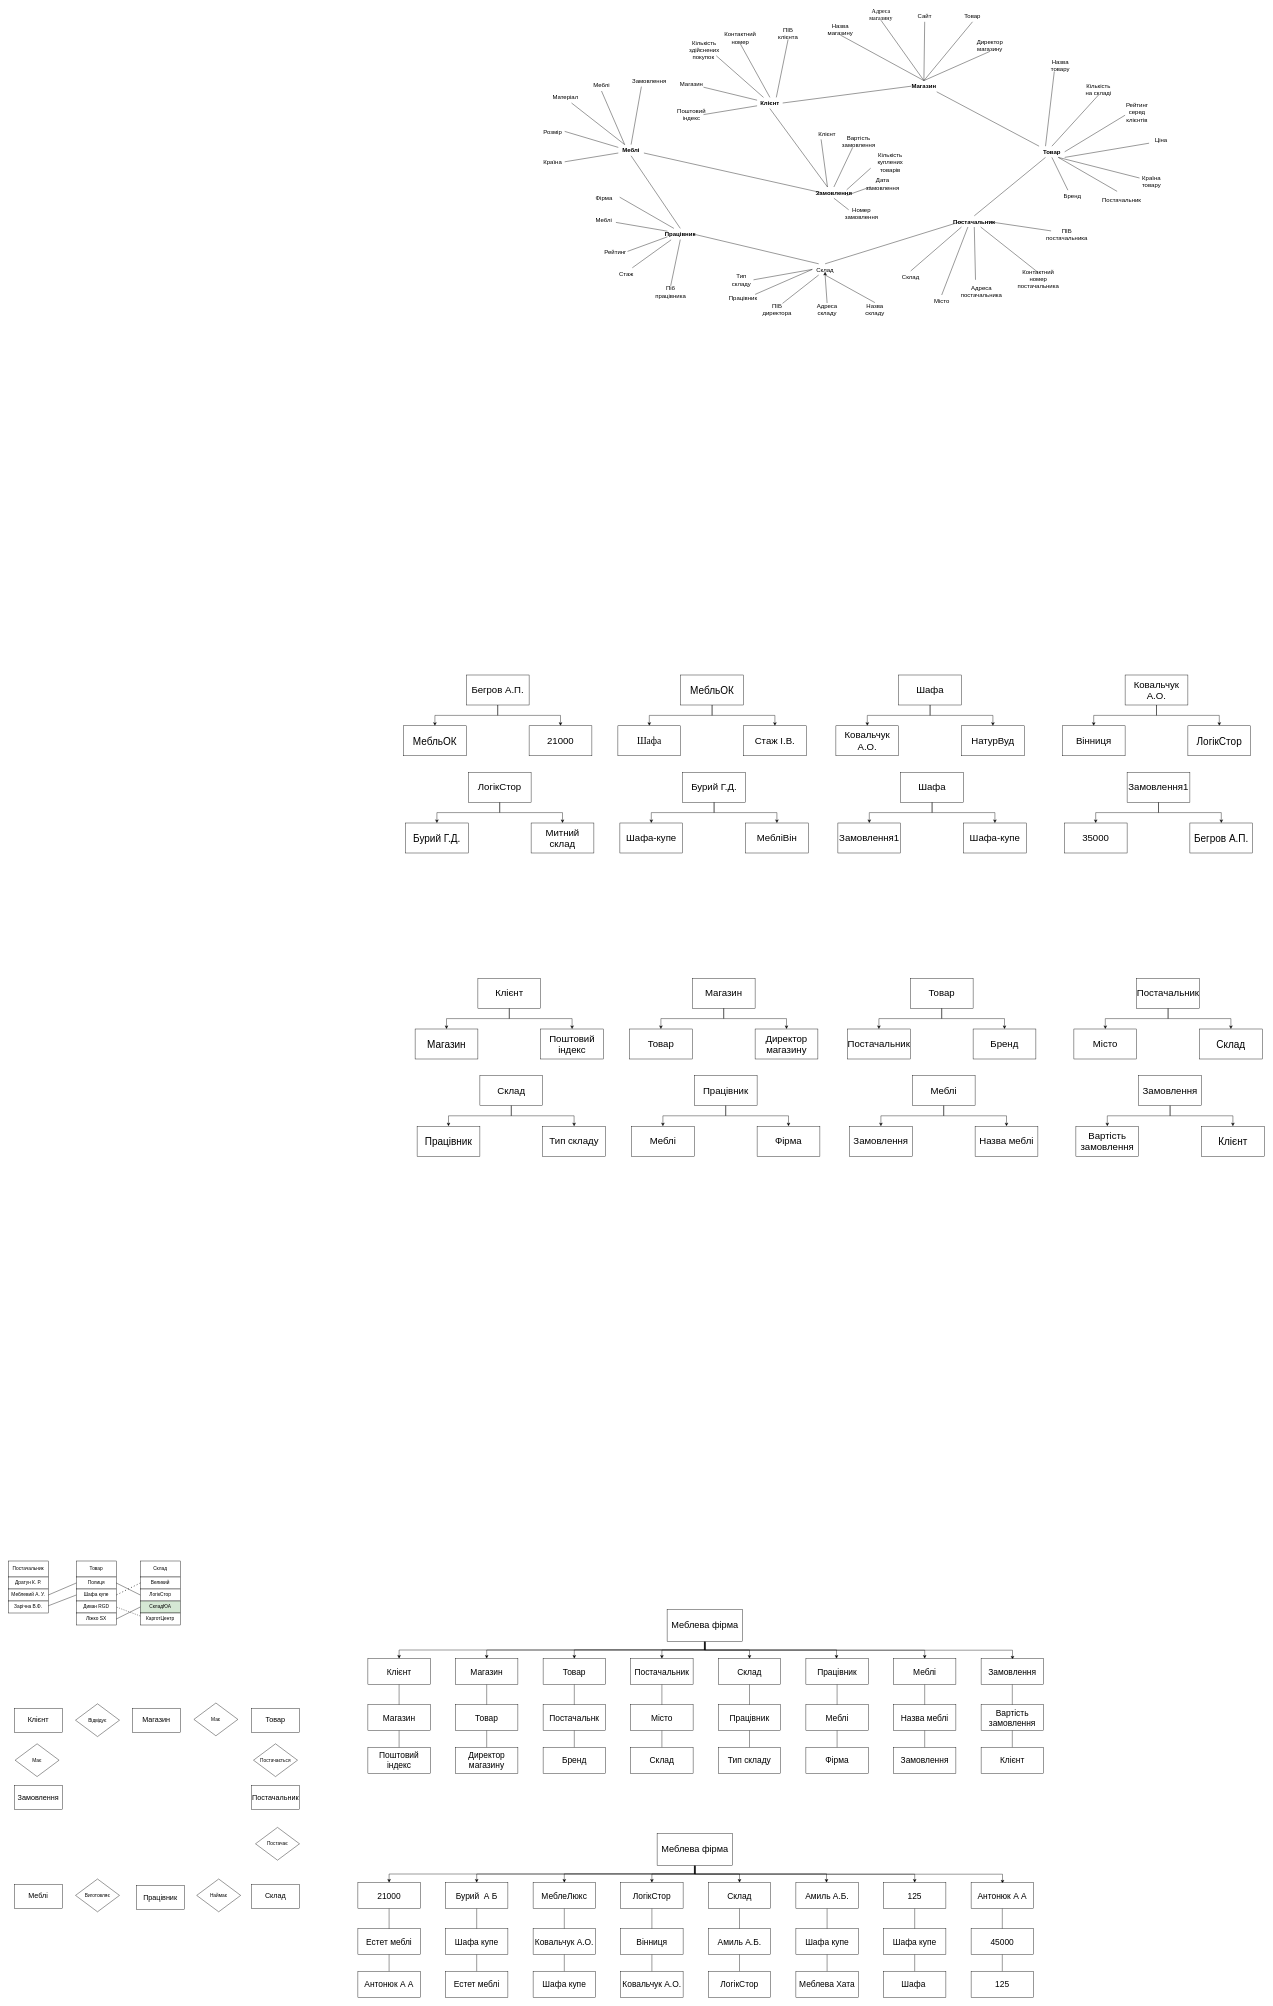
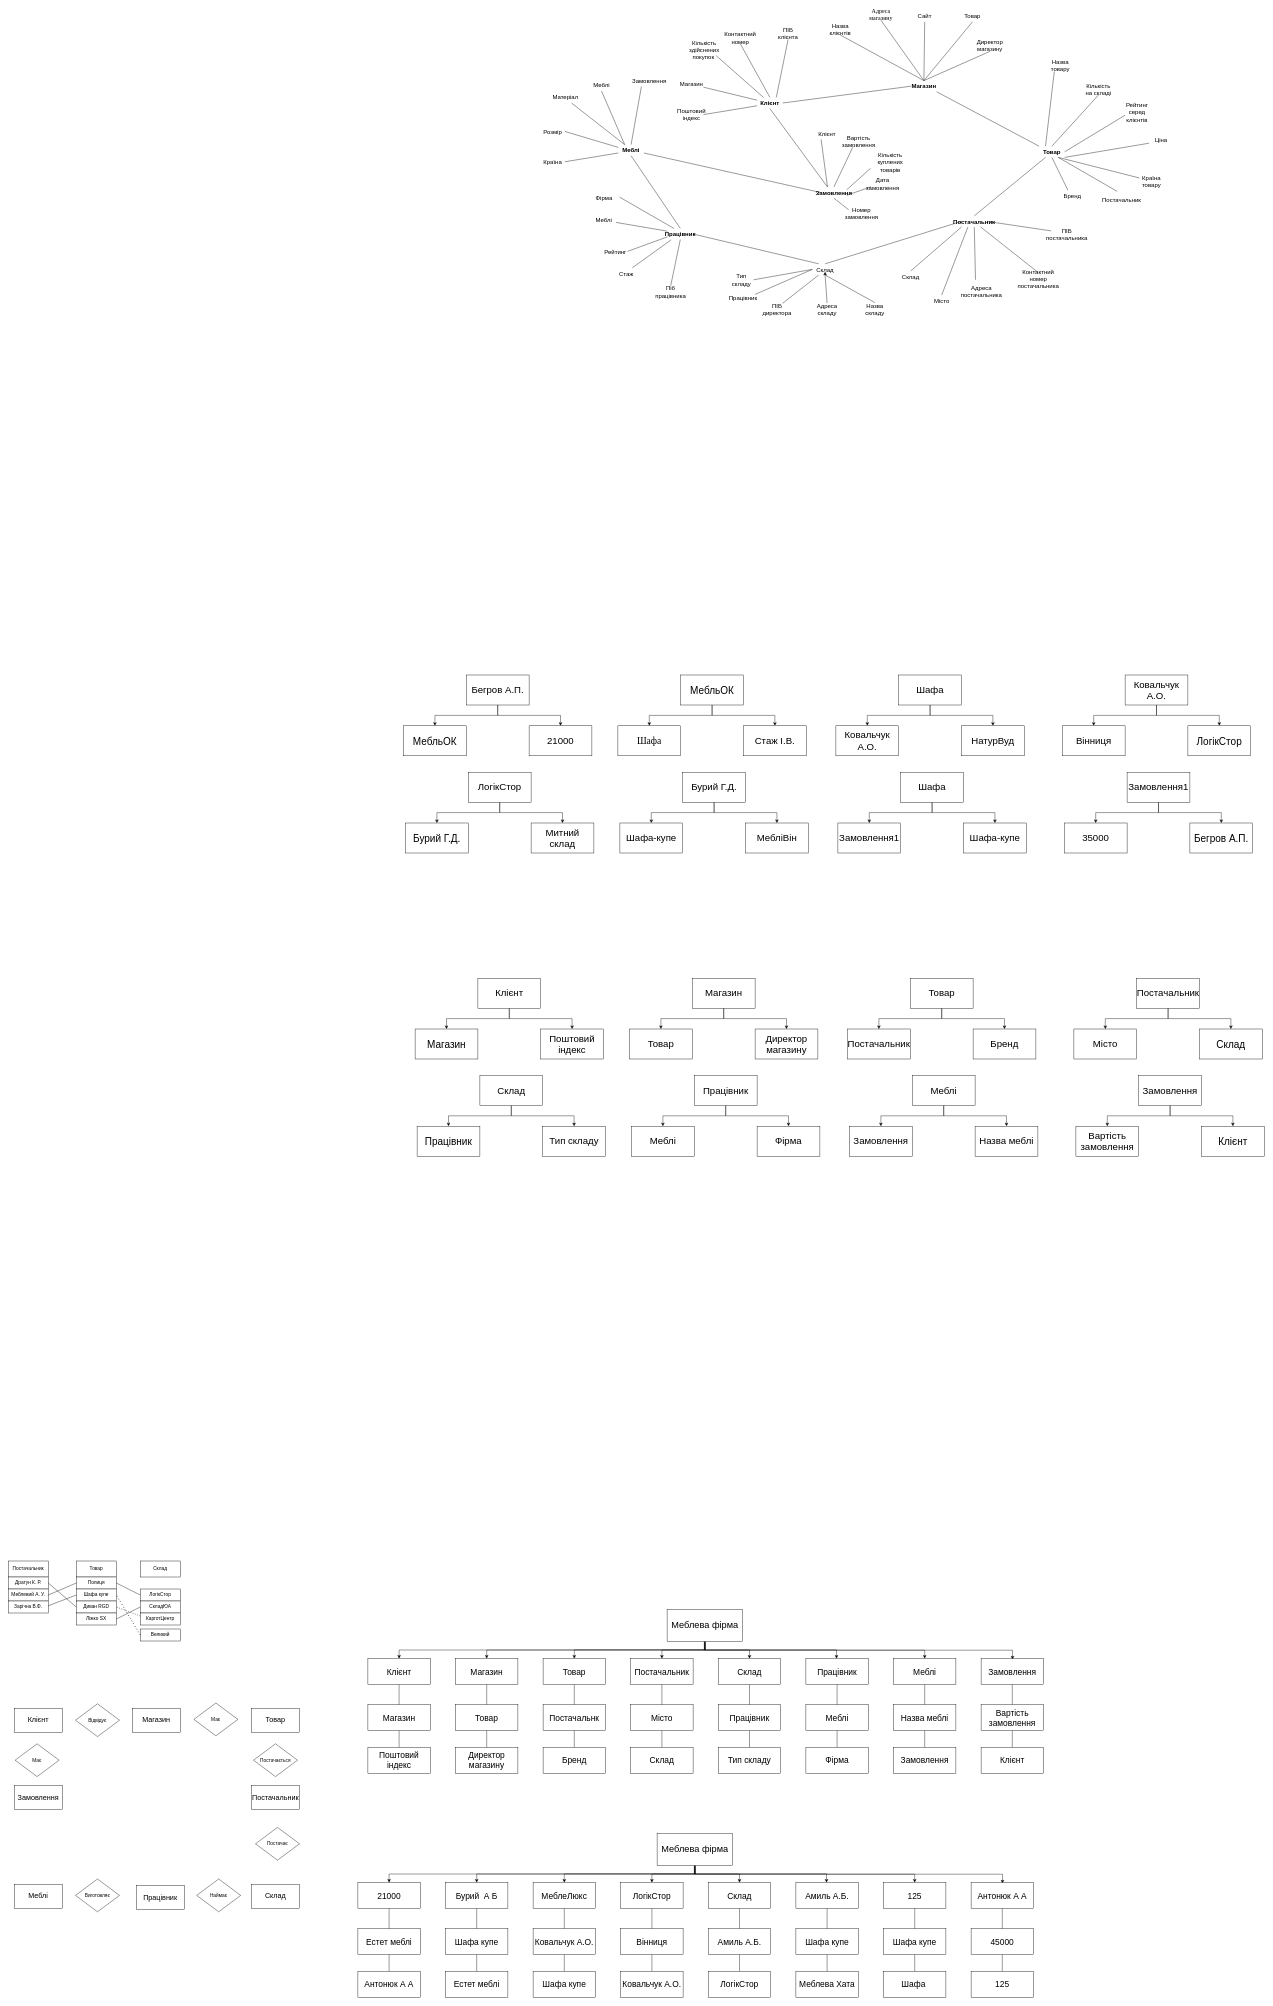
- <mxCell id="175" value="Назва магазину" style="text;html=1;align=center;verticalAlign=middle;whiteSpace=wrap;rounded=0;fontSize=15;" parent="1" vertex="1"><mxGeometry x="2070" y="57" width="60" height="30" as="geometry" /></mxCell>
+ <mxCell id="175" value="Назва клієнтів" style="text;html=1;align=center;verticalAlign=middle;whiteSpace=wrap;rounded=0;fontSize=15;" parent="1" vertex="1"><mxGeometry x="2070" y="57" width="60" height="30" as="geometry" /></mxCell>
- <mxCell id="12" value="Великий" style="rounded=0;whiteSpace=wrap;html=1;" parent="1" vertex="1"><mxGeometry x="350" y="3942" width="100" height="30" as="geometry" /></mxCell>
+ <mxCell id="12" value="Великий" style="rounded=0;whiteSpace=wrap;html=1;" parent="1" vertex="1"><mxGeometry x="350" y="4072" width="100" height="30" as="geometry" /></mxCell>
+ <mxCell id="22" value="" style="endArrow=none;html=1;rounded=0;entryX=1;entryY=0.5;entryDx=0;entryDy=0;exitX=0;exitY=0.5;exitDx=0;exitDy=0;" parent="1" source="9" target="3" edge="1"><mxGeometry width="50" height="50" relative="1" as="geometry"><mxPoint x="258" y="4269" as="sourcePoint" /><mxPoint x="308" y="4219" as="targetPoint" /></mxGeometry></mxCell>
- <mxCell id="14" value="СкладЮА" style="rounded=0;whiteSpace=wrap;html=1;fillColor=#d5e8d4;" parent="1" vertex="1"><mxGeometry x="350" y="4002" width="100" height="30" as="geometry" /></mxCell>
+ <mxCell id="14" value="СкладЮА" style="rounded=0;whiteSpace=wrap;html=1;" parent="1" vertex="1"><mxGeometry x="350" y="4002" width="100" height="30" as="geometry" /></mxCell>
